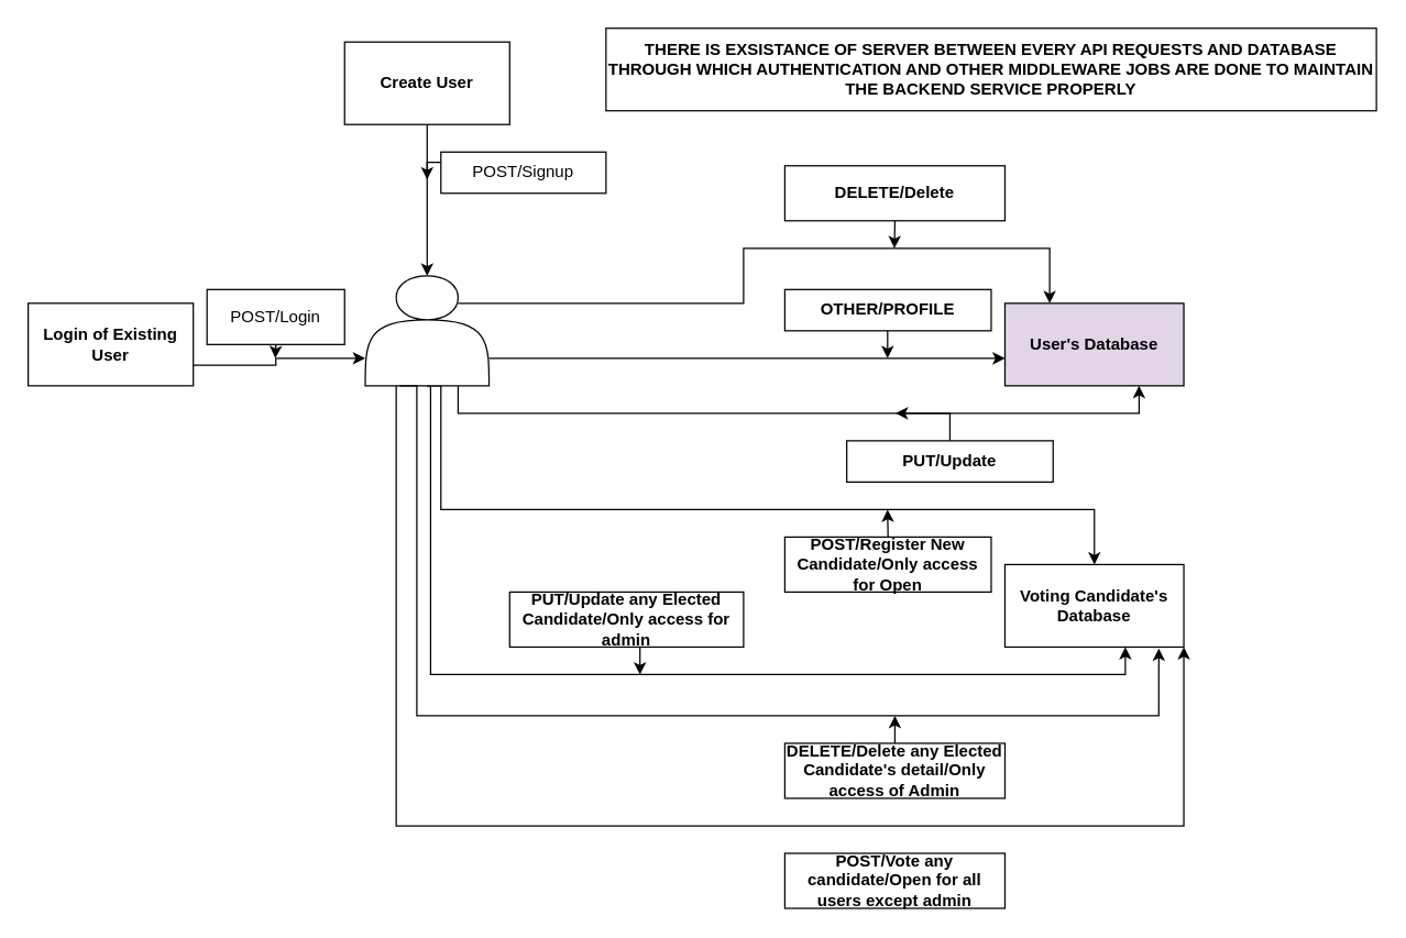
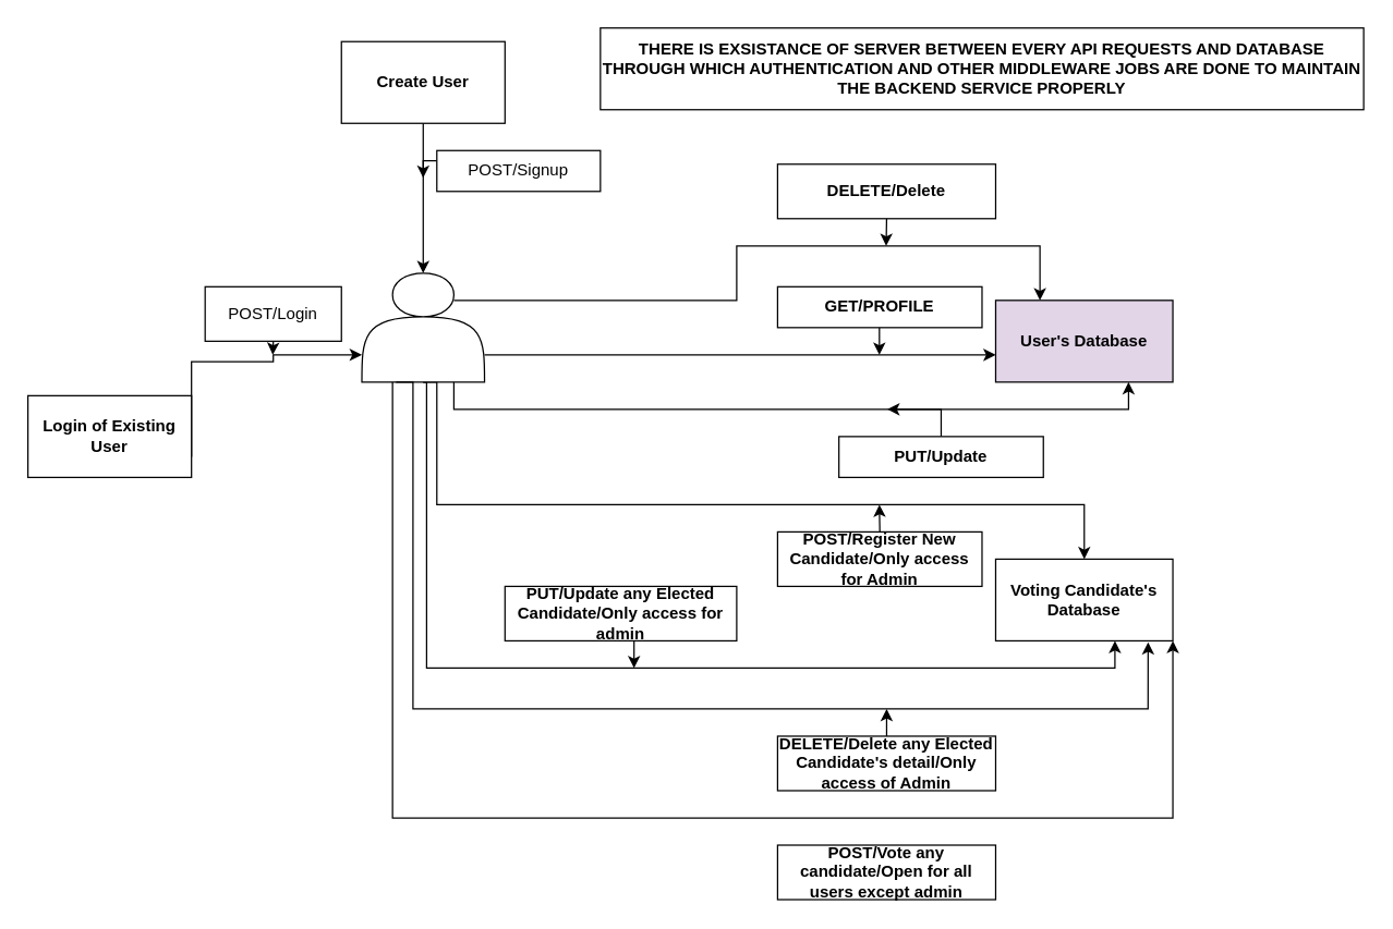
- <mxCell id="19" value="OTHER/PROFILE" style="whiteSpace=wrap;html=1;fontStyle=1" vertex="1" parent="1"><mxGeometry x="570" y="210" width="150" height="30" as="geometry" /></mxCell>
+ <mxCell id="19" value="GET/PROFILE" style="whiteSpace=wrap;html=1;fontStyle=1" vertex="1" parent="1"><mxGeometry x="570" y="210" width="150" height="30" as="geometry" /></mxCell>
- <mxCell id="13" value="Login of Existing User" style="whiteSpace=wrap;html=1;fontStyle=1;" vertex="1" parent="1"><mxGeometry x="20" y="220" width="120" height="60" as="geometry" /></mxCell>
+ <mxCell id="13" value="Login of Existing User" style="whiteSpace=wrap;html=1;fontStyle=1;" vertex="1" parent="1"><mxGeometry x="20" y="290" width="120" height="60" as="geometry" /></mxCell>
- <mxCell id="26" value="POST/Register New Candidate/Only access for Open" style="whiteSpace=wrap;html=1;fontStyle=1" vertex="1" parent="1"><mxGeometry x="570" y="390" width="150" height="40" as="geometry" /></mxCell>
+ <mxCell id="26" value="POST/Register New Candidate/Only access for Admin" style="whiteSpace=wrap;html=1;fontStyle=1" vertex="1" parent="1"><mxGeometry x="570" y="390" width="150" height="40" as="geometry" /></mxCell>
